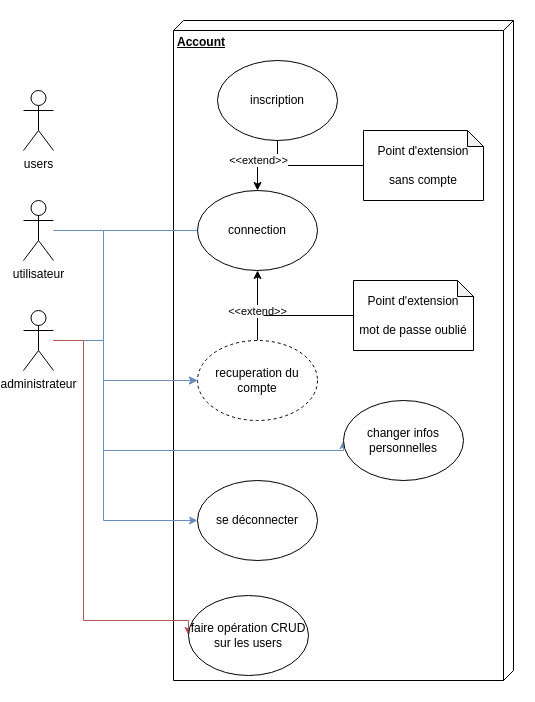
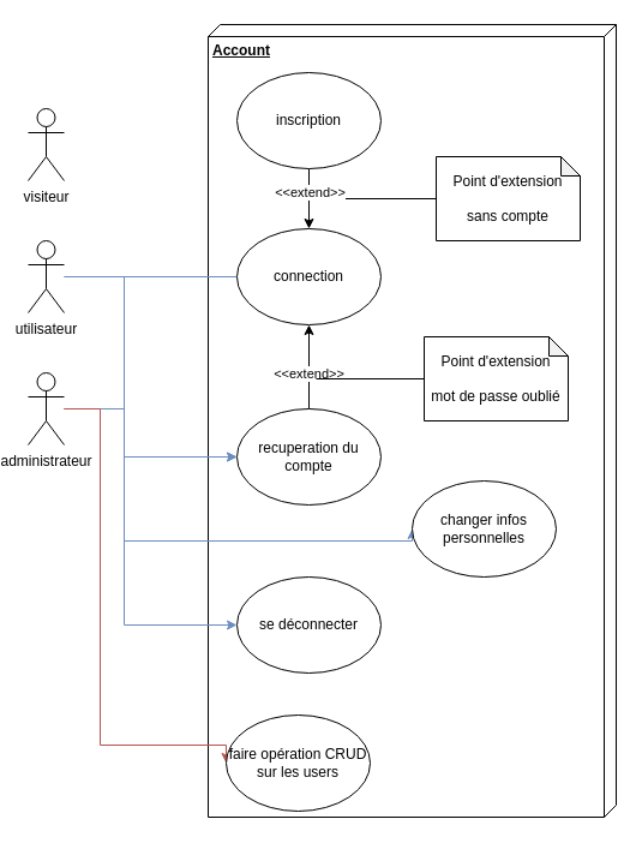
- <mxCell id="13" value="inscription" style="ellipse;whiteSpace=wrap;html=1;" parent="1" vertex="1"><mxGeometry x="214" y="60" width="120" height="80" as="geometry" /></mxCell>
+ <mxCell id="13" value="inscription" style="ellipse;whiteSpace=wrap;html=1;" parent="1" vertex="1"><mxGeometry x="194" y="60" width="120" height="80" as="geometry" /></mxCell>
- <mxCell id="6" value="users" style="shape=umlActor;verticalLabelPosition=bottom;verticalAlign=top;html=1;" parent="1" vertex="1"><mxGeometry x="20" y="90" width="30" height="60" as="geometry" /></mxCell>
+ <mxCell id="6" value="visiteur" style="shape=umlActor;verticalLabelPosition=bottom;verticalAlign=top;html=1;" parent="1" vertex="1"><mxGeometry x="20" y="90" width="30" height="60" as="geometry" /></mxCell>
- <mxCell id="17" value="recuperation du compte" style="ellipse;whiteSpace=wrap;html=1;dashed=1;" parent="1" vertex="1"><mxGeometry x="194" y="340" width="120" height="80" as="geometry" /></mxCell>
+ <mxCell id="17" value="recuperation du compte" style="ellipse;whiteSpace=wrap;html=1;" parent="1" vertex="1"><mxGeometry x="194" y="340" width="120" height="80" as="geometry" /></mxCell>
